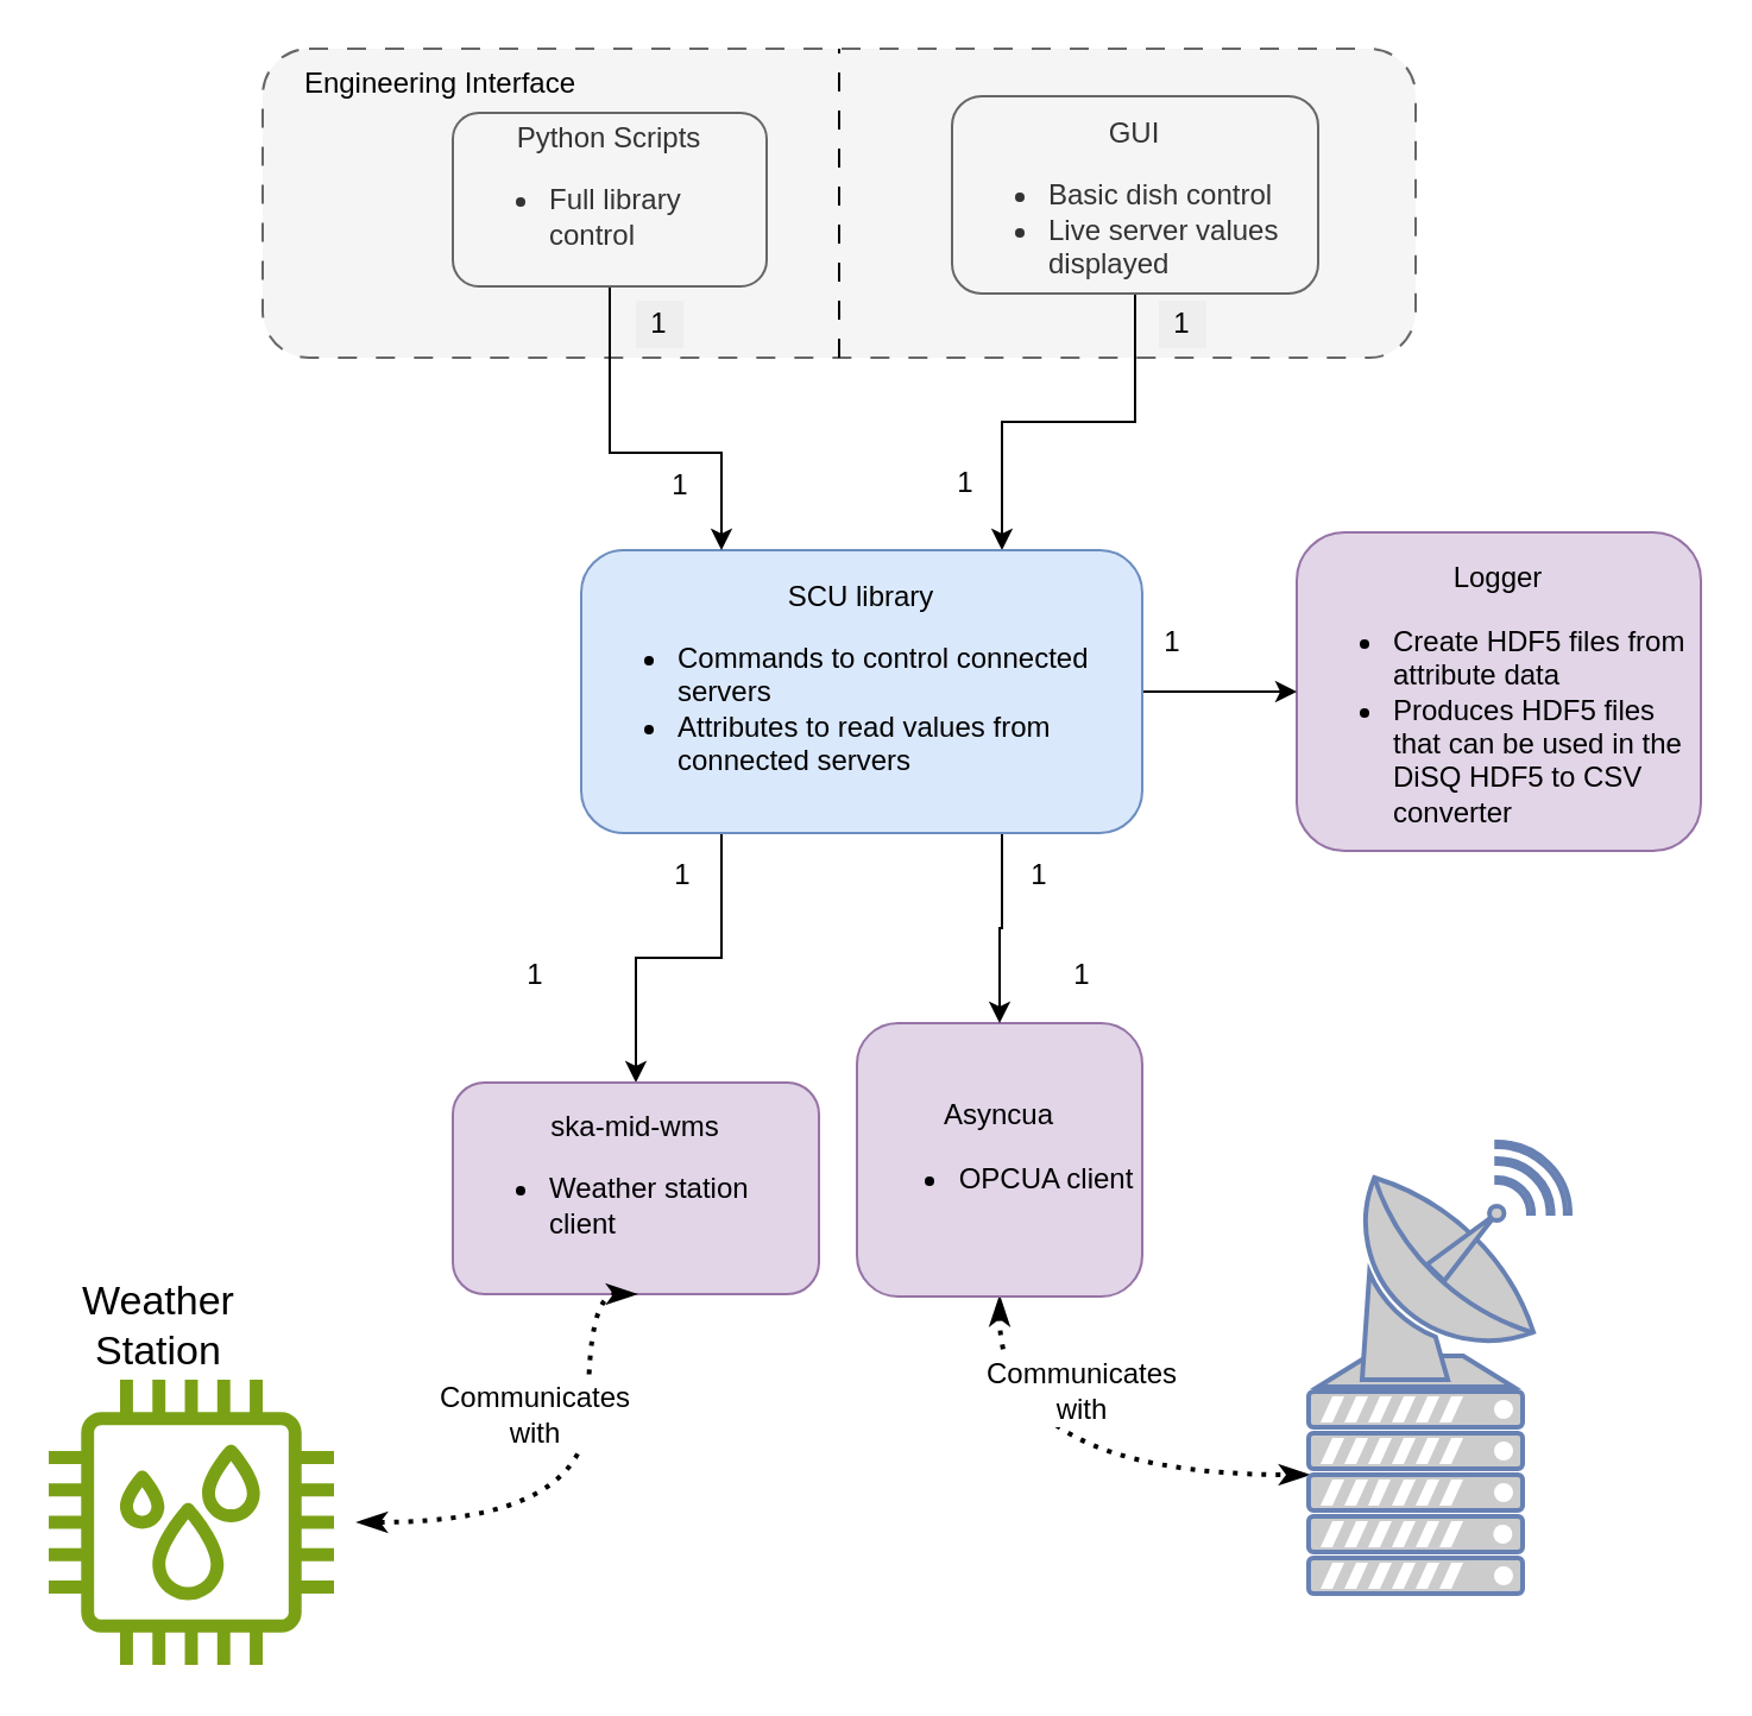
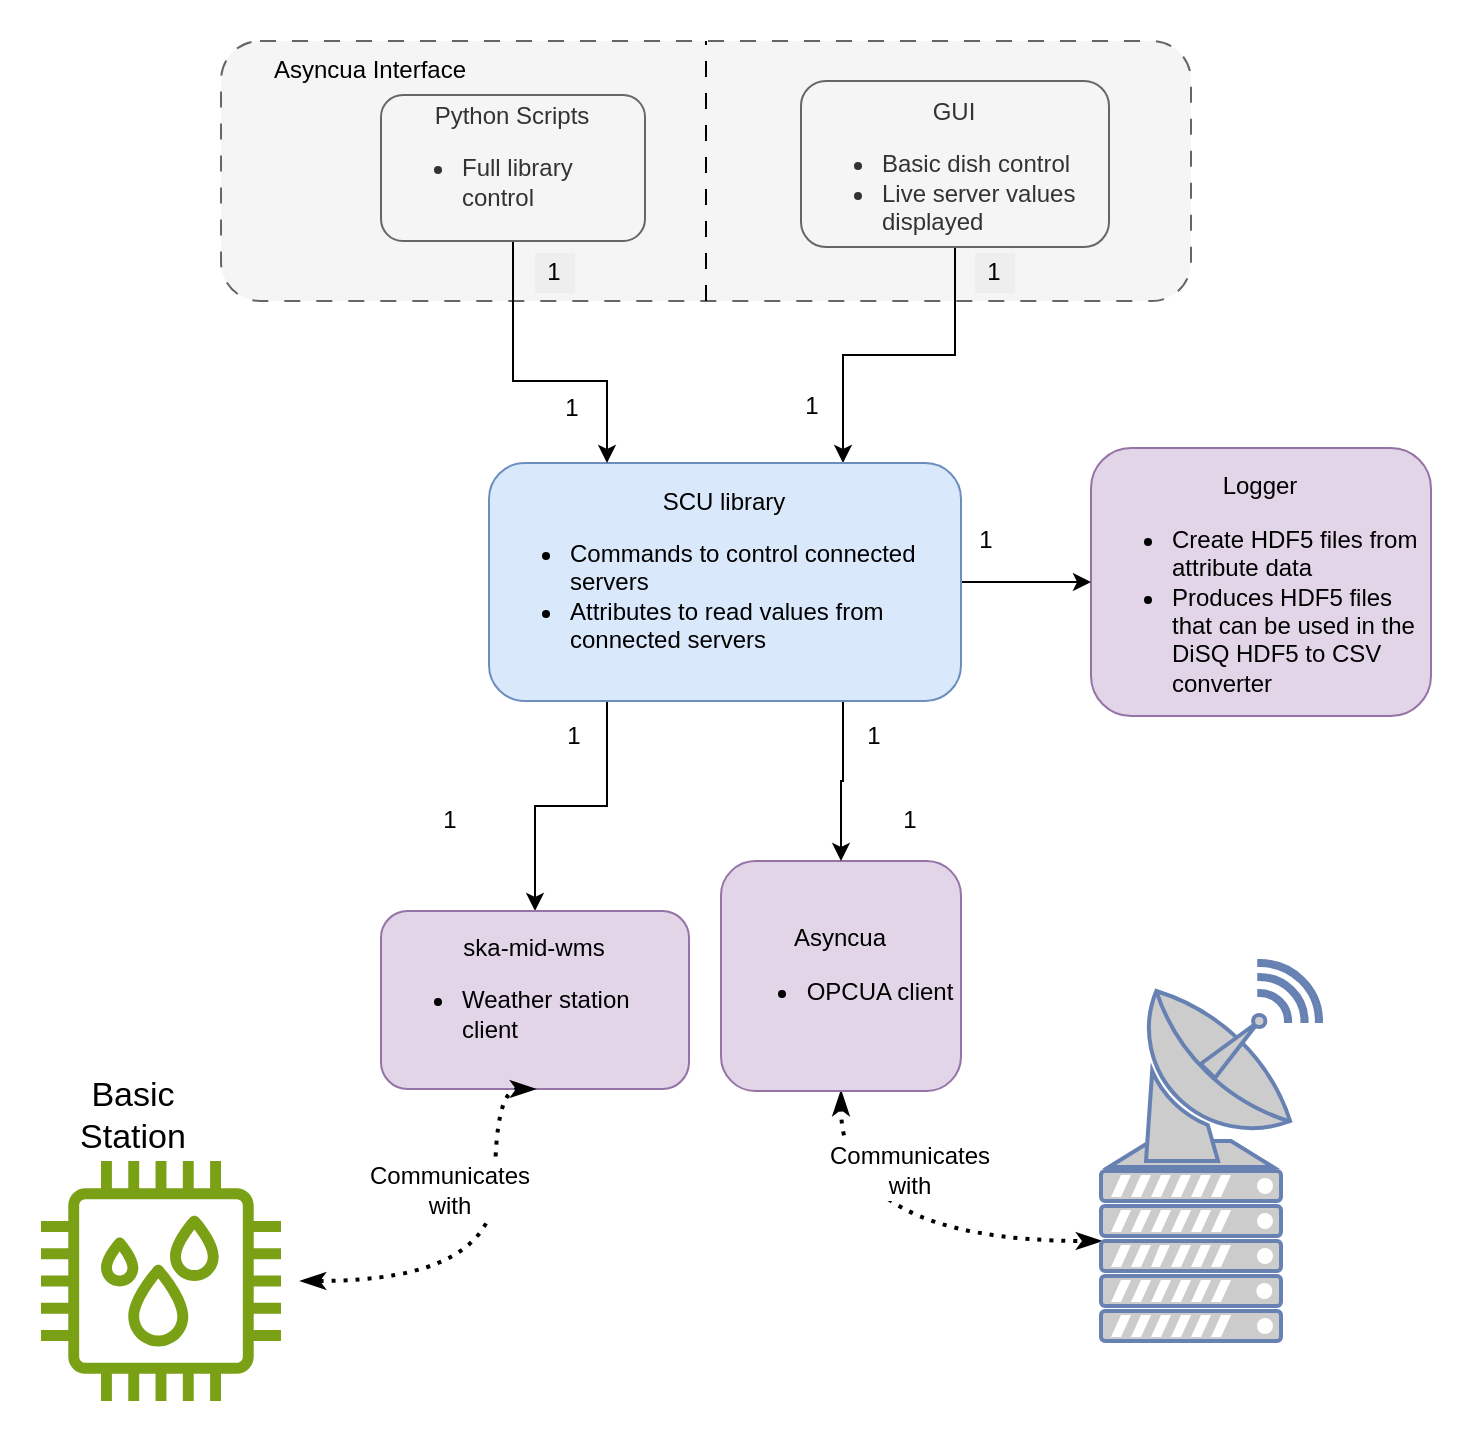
- <mxCell id="14" value="Engineering Interface" style="text;html=1;strokeColor=none;fillColor=none;align=center;verticalAlign=middle;whiteSpace=wrap;rounded=0;" parent="1" vertex="1"><mxGeometry x="120" y="20" width="130" height="30" as="geometry" /></mxCell>
+ <mxCell id="14" value="Asyncua Interface" style="text;html=1;strokeColor=none;fillColor=none;align=center;verticalAlign=middle;whiteSpace=wrap;rounded=0;" parent="1" vertex="1"><mxGeometry x="120" y="20" width="130" height="30" as="geometry" /></mxCell>
- <mxCell id="32" value="Weather Station" style="text;html=1;strokeColor=none;fillColor=none;align=center;verticalAlign=middle;whiteSpace=wrap;rounded=0;fontSize=17;" vertex="1" parent="1"><mxGeometry x="30" y="517" width="72.5" height="81" as="geometry" /></mxCell>
+ <mxCell id="32" value="Basic Station" style="text;html=1;strokeColor=none;fillColor=none;align=center;verticalAlign=middle;whiteSpace=wrap;rounded=0;fontSize=17;" vertex="1" parent="1"><mxGeometry x="30" y="517" width="72.5" height="81" as="geometry" /></mxCell>
